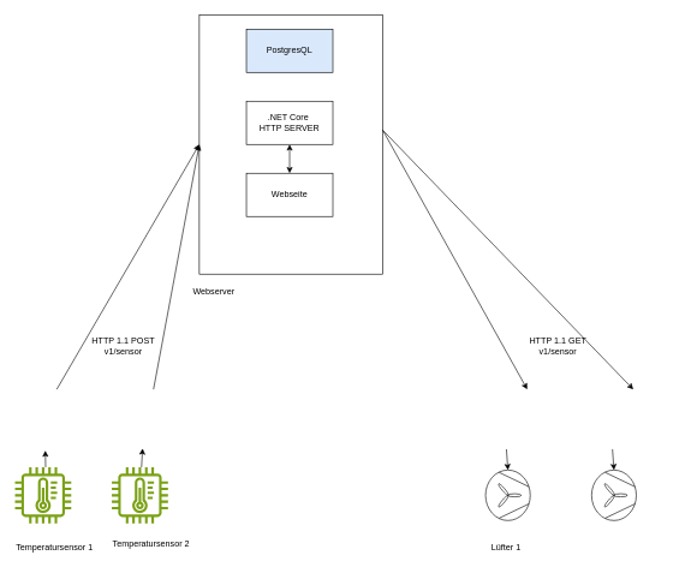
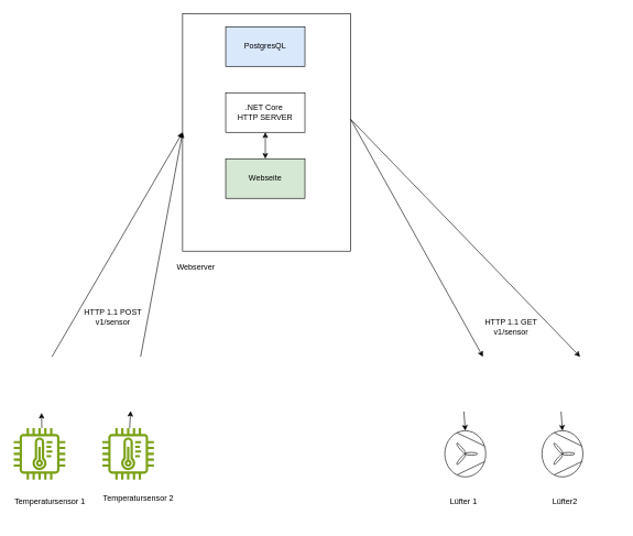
- <mxCell id="10" value="Webseite" style="rounded=0;whiteSpace=wrap;html=1;" vertex="1" parent="1"><mxGeometry x="341" y="240" width="120" height="60" as="geometry" /></mxCell>
+ <mxCell id="10" value="Webseite" style="rounded=0;whiteSpace=wrap;html=1;fillColor=#d5e8d4;" vertex="1" parent="1"><mxGeometry x="341" y="240" width="120" height="60" as="geometry" /></mxCell>
- <mxCell id="30" value="HTTP 1.1 GET v1/sensor" style="text;html=1;strokeColor=none;fillColor=none;align=center;verticalAlign=middle;whiteSpace=wrap;rounded=0;" vertex="1" parent="1"><mxGeometry x="730" y="465" width="87" height="30" as="geometry" /></mxCell>
+ <mxCell id="30" value="HTTP 1.1 GET v1/sensor" style="text;html=1;strokeColor=none;fillColor=none;align=center;verticalAlign=middle;whiteSpace=wrap;rounded=0;" vertex="1" parent="1"><mxGeometry x="730" y="480" width="87" height="30" as="geometry" /></mxCell>
+ <mxCell id="25" value="Lüfter2" style="text;html=1;strokeColor=none;fillColor=none;align=center;verticalAlign=middle;whiteSpace=wrap;rounded=0;" vertex="1" parent="1"><mxGeometry x="820" y="730" width="70" height="60" as="geometry" /></mxCell>
